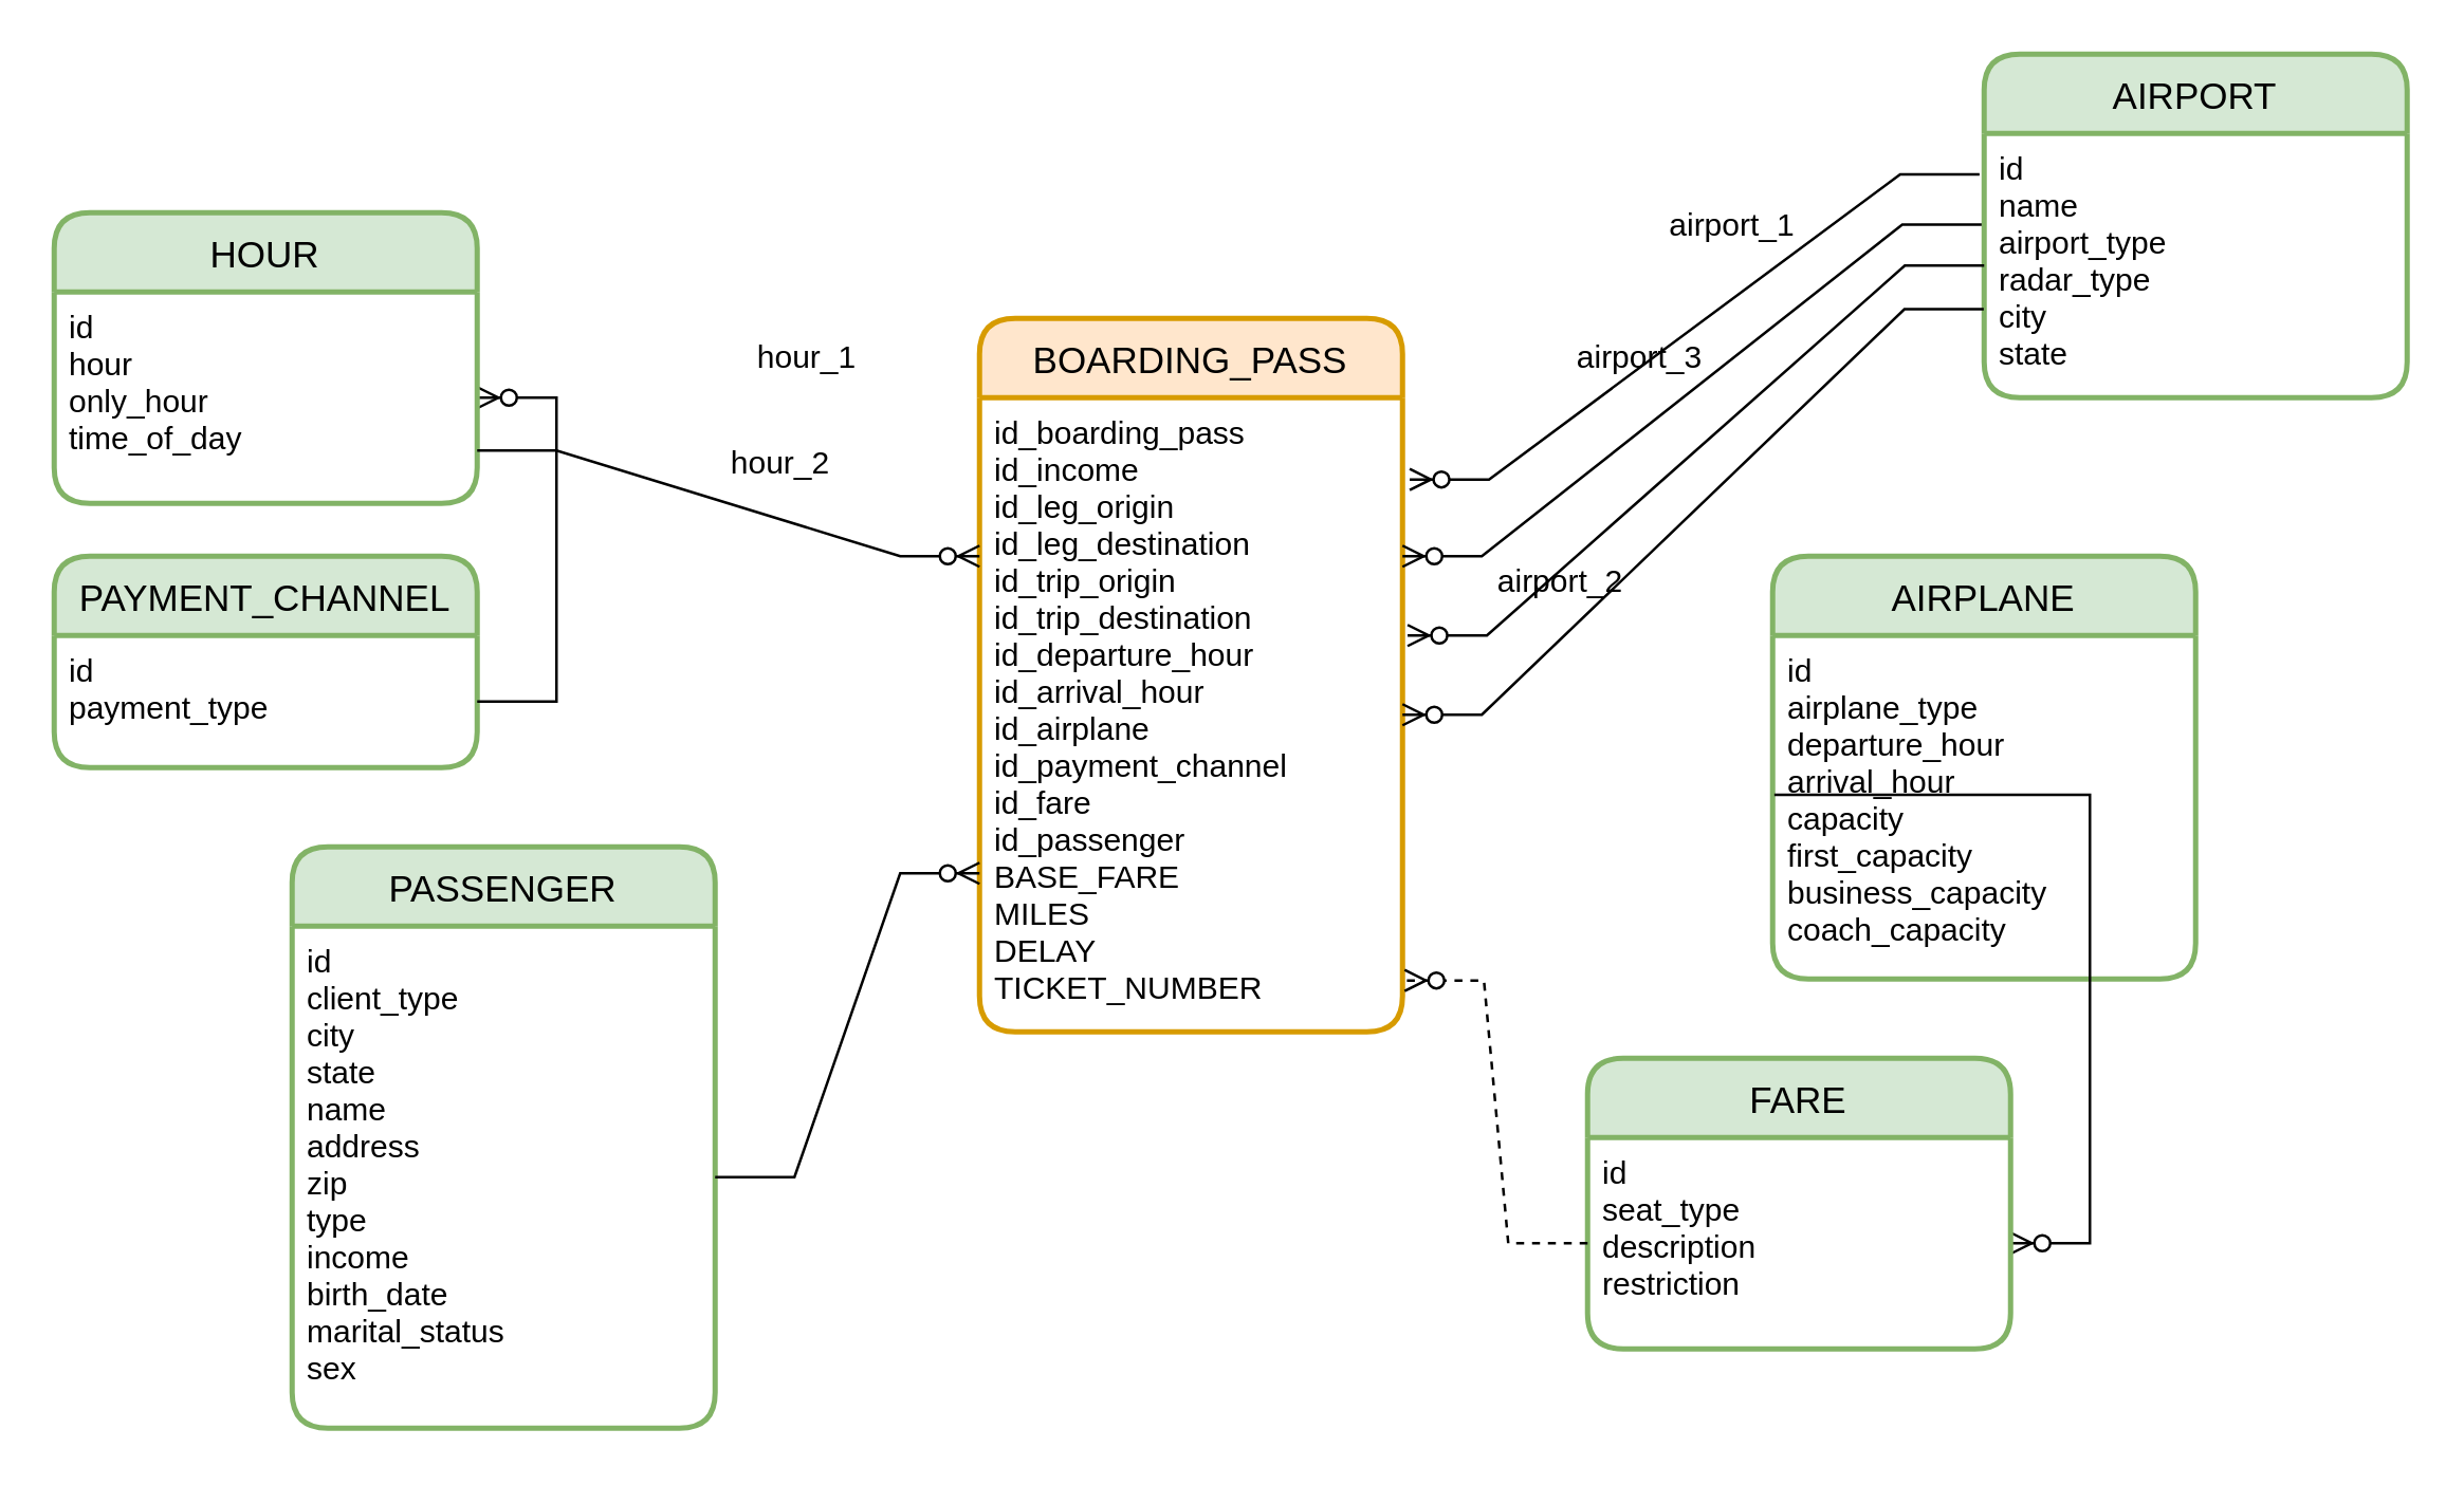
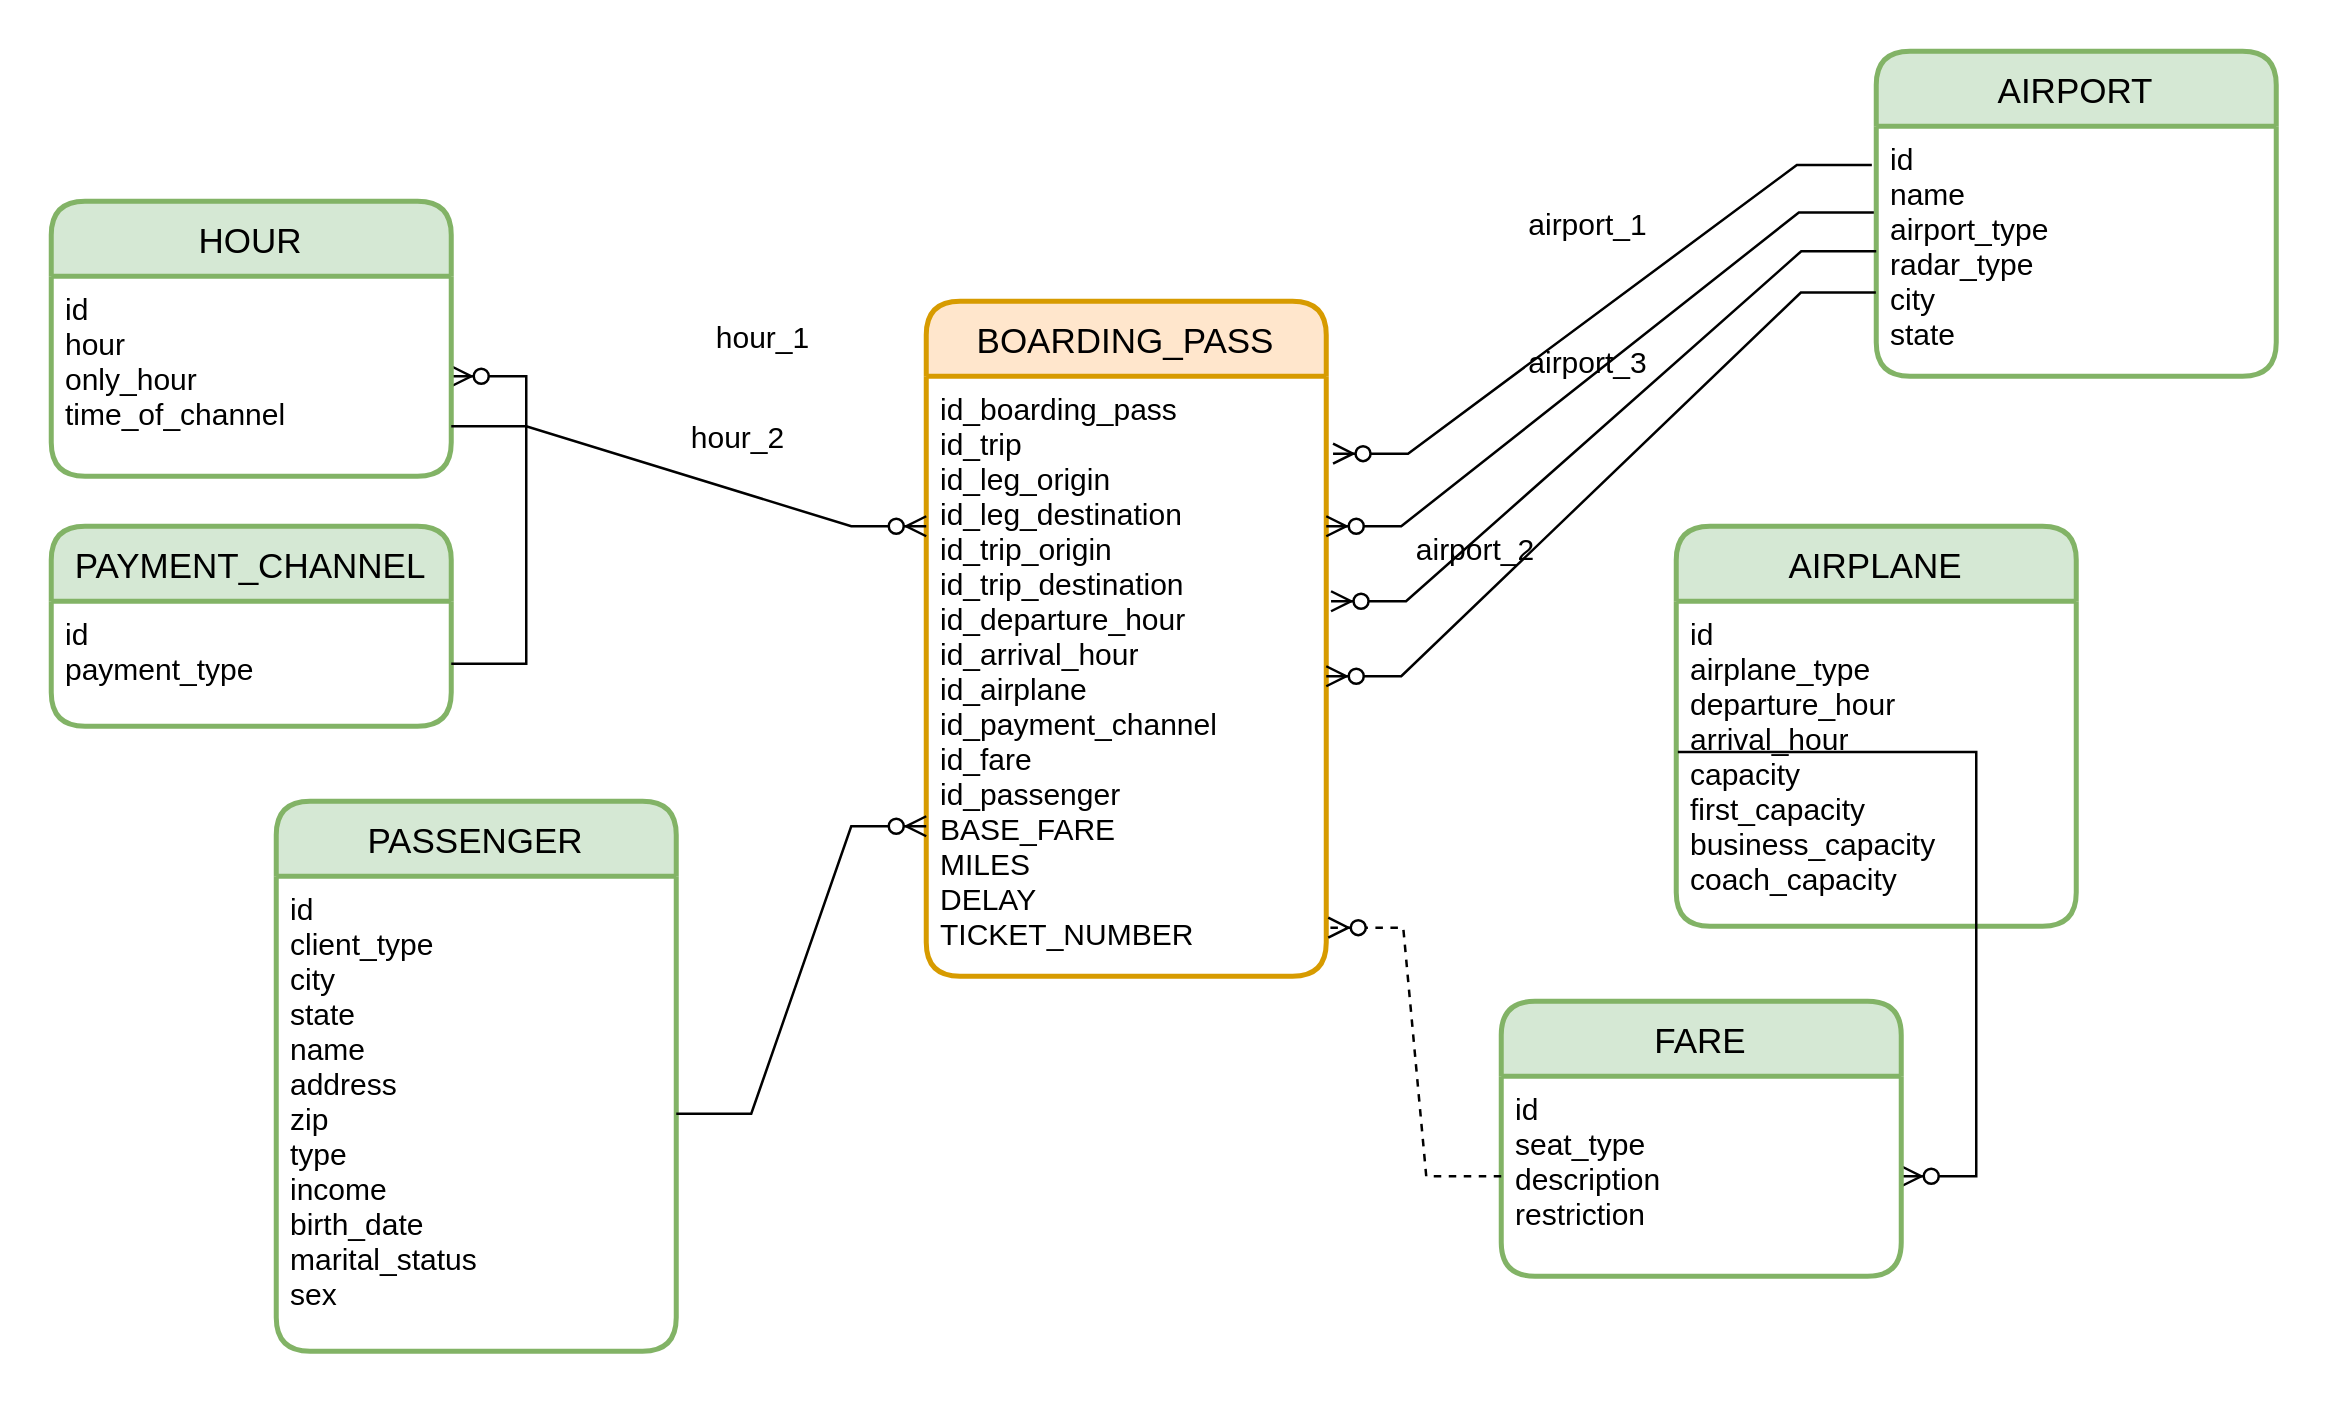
- <mxCell id="27" value="airport_1" style="text;html=1;strokeColor=none;fillColor=none;align=center;verticalAlign=middle;whiteSpace=wrap;rounded=0;labelBackgroundColor=none;fillStyle=auto;strokeWidth=1;fontColor=#000000;" parent="1" vertex="1"><mxGeometry x="600" y="70" width="110" height="30" as="geometry" /></mxCell>
+ <mxCell id="27" value="airport_1" style="text;html=1;strokeColor=none;fillColor=none;align=center;verticalAlign=middle;whiteSpace=wrap;rounded=0;labelBackgroundColor=none;fillStyle=auto;strokeWidth=1;fontColor=#000000;" parent="1" vertex="1"><mxGeometry x="580" y="75" width="110" height="30" as="geometry" /></mxCell>
- <mxCell id="23" value="id&#10;hour&#10;only_hour&#10;time_of_day" style="align=left;strokeColor=none;fillColor=none;spacingLeft=4;fontSize=12;verticalAlign=top;resizable=0;rotatable=0;part=1;labelBackgroundColor=none;fillStyle=auto;strokeWidth=1;fontColor=#000000;" parent="22" vertex="1"><mxGeometry y="30" width="160" height="80" as="geometry" /></mxCell>
+ <mxCell id="23" value="id&#10;hour&#10;only_hour&#10;time_of_channel" style="align=left;strokeColor=none;fillColor=none;spacingLeft=4;fontSize=12;verticalAlign=top;resizable=0;rotatable=0;part=1;labelBackgroundColor=none;fillStyle=auto;strokeWidth=1;fontColor=#000000;" parent="22" vertex="1"><mxGeometry y="30" width="160" height="80" as="geometry" /></mxCell>
- <mxCell id="29" value="airport_3" style="text;html=1;strokeColor=none;fillColor=none;align=center;verticalAlign=middle;whiteSpace=wrap;rounded=0;labelBackgroundColor=none;fillStyle=auto;strokeWidth=1;fontColor=#000000;" parent="1" vertex="1"><mxGeometry x="555" y="120" width="130" height="30" as="geometry" /></mxCell>
+ <mxCell id="29" value="airport_3" style="text;html=1;strokeColor=none;fillColor=none;align=center;verticalAlign=middle;whiteSpace=wrap;rounded=0;labelBackgroundColor=none;fillStyle=auto;strokeWidth=1;fontColor=#000000;" parent="1" vertex="1"><mxGeometry x="570" y="130" width="130" height="30" as="geometry" /></mxCell>
- <mxCell id="3" value="id_boarding_pass&#10;id_income&#10;id_leg_origin&#10;id_leg_destination&#10;id_trip_origin&#10;id_trip_destination&#10;id_departure_hour&#10;id_arrival_hour&#10;id_airplane&#10;id_payment_channel&#10;id_fare&#10;id_passenger&#10;BASE_FARE&#10;MILES&#10;DELAY&#10;TICKET_NUMBER" style="align=left;strokeColor=none;fillColor=none;spacingLeft=4;fontSize=12;verticalAlign=top;resizable=0;rotatable=0;part=1;labelBackgroundColor=none;fillStyle=auto;strokeWidth=1;fontColor=#000000;" parent="2" vertex="1"><mxGeometry y="30" width="160" height="240" as="geometry" /></mxCell>
+ <mxCell id="3" value="id_boarding_pass&#10;id_trip&#10;id_leg_origin&#10;id_leg_destination&#10;id_trip_origin&#10;id_trip_destination&#10;id_departure_hour&#10;id_arrival_hour&#10;id_airplane&#10;id_payment_channel&#10;id_fare&#10;id_passenger&#10;BASE_FARE&#10;MILES&#10;DELAY&#10;TICKET_NUMBER" style="align=left;strokeColor=none;fillColor=none;spacingLeft=4;fontSize=12;verticalAlign=top;resizable=0;rotatable=0;part=1;labelBackgroundColor=none;fillStyle=auto;strokeWidth=1;fontColor=#000000;" parent="2" vertex="1"><mxGeometry y="30" width="160" height="240" as="geometry" /></mxCell>
